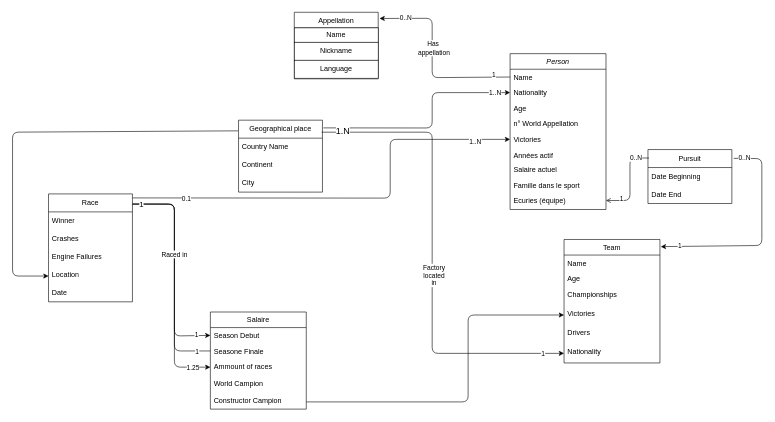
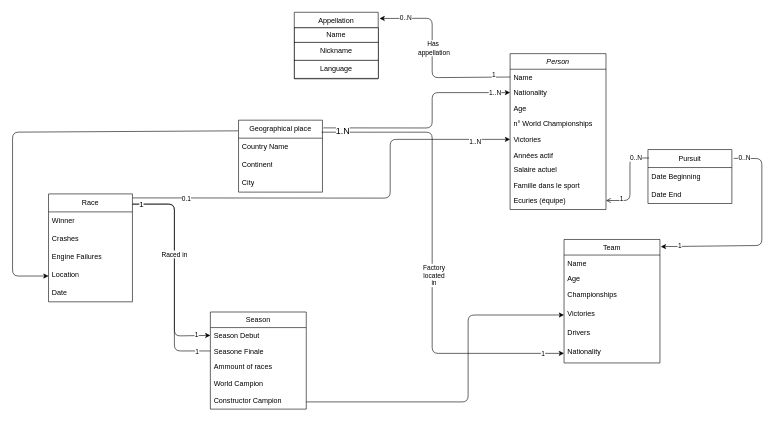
- <mxCell id="10" value="n° World Appellation" style="text;align=left;verticalAlign=top;spacingLeft=4;spacingRight=4;overflow=hidden;rotatable=0;points=[[0,0.5],[1,0.5]];portConstraint=eastwest;rounded=0;shadow=0;html=0;" parent="6" vertex="1"><mxGeometry y="104" width="160" height="26" as="geometry" /></mxCell>
+ <mxCell id="10" value="n° World Championships" style="text;align=left;verticalAlign=top;spacingLeft=4;spacingRight=4;overflow=hidden;rotatable=0;points=[[0,0.5],[1,0.5]];portConstraint=eastwest;rounded=0;shadow=0;html=0;" parent="6" vertex="1"><mxGeometry y="104" width="160" height="26" as="geometry" /></mxCell>
- <mxCell id="23" value="Salaire" style="swimlane;fontStyle=0;align=center;verticalAlign=top;childLayout=stackLayout;horizontal=1;startSize=26;horizontalStack=0;resizeParent=1;resizeLast=0;collapsible=1;marginBottom=0;rounded=0;shadow=0;strokeWidth=1;" parent="1" vertex="1"><mxGeometry x="350" y="520" width="160" height="162" as="geometry"><mxRectangle x="340" y="380" width="170" height="26" as="alternateBounds" /></mxGeometry></mxCell>
+ <mxCell id="23" value="Season" style="swimlane;fontStyle=0;align=center;verticalAlign=top;childLayout=stackLayout;horizontal=1;startSize=26;horizontalStack=0;resizeParent=1;resizeLast=0;collapsible=1;marginBottom=0;rounded=0;shadow=0;strokeWidth=1;" parent="1" vertex="1"><mxGeometry x="350" y="520" width="160" height="162" as="geometry"><mxRectangle x="340" y="380" width="170" height="26" as="alternateBounds" /></mxGeometry></mxCell>
- <mxCell id="2" value="" style="curved=0;endArrow=classic;html=1;rounded=1;entryX=0;entryY=0.5;entryDx=0;entryDy=0;exitX=0.994;exitY=0.093;exitDx=0;exitDy=0;exitPerimeter=0;" edge="1" parent="1" source="53" target="26"><mxGeometry width="50" height="50" relative="1" as="geometry"><mxPoint x="220" y="365" as="sourcePoint" /><mxPoint x="350" y="605" as="targetPoint" /><Array as="points"><mxPoint x="290" y="340" /><mxPoint x="290" y="612" /></Array></mxGeometry></mxCell>
- <mxCell id="3" value="1.25" style="edgeLabel;html=1;align=center;verticalAlign=middle;resizable=0;points=[];" vertex="1" connectable="0" parent="2"><mxGeometry x="0.891" relative="1" as="geometry"><mxPoint x="-8" as="offset" /></mxGeometry></mxCell>
